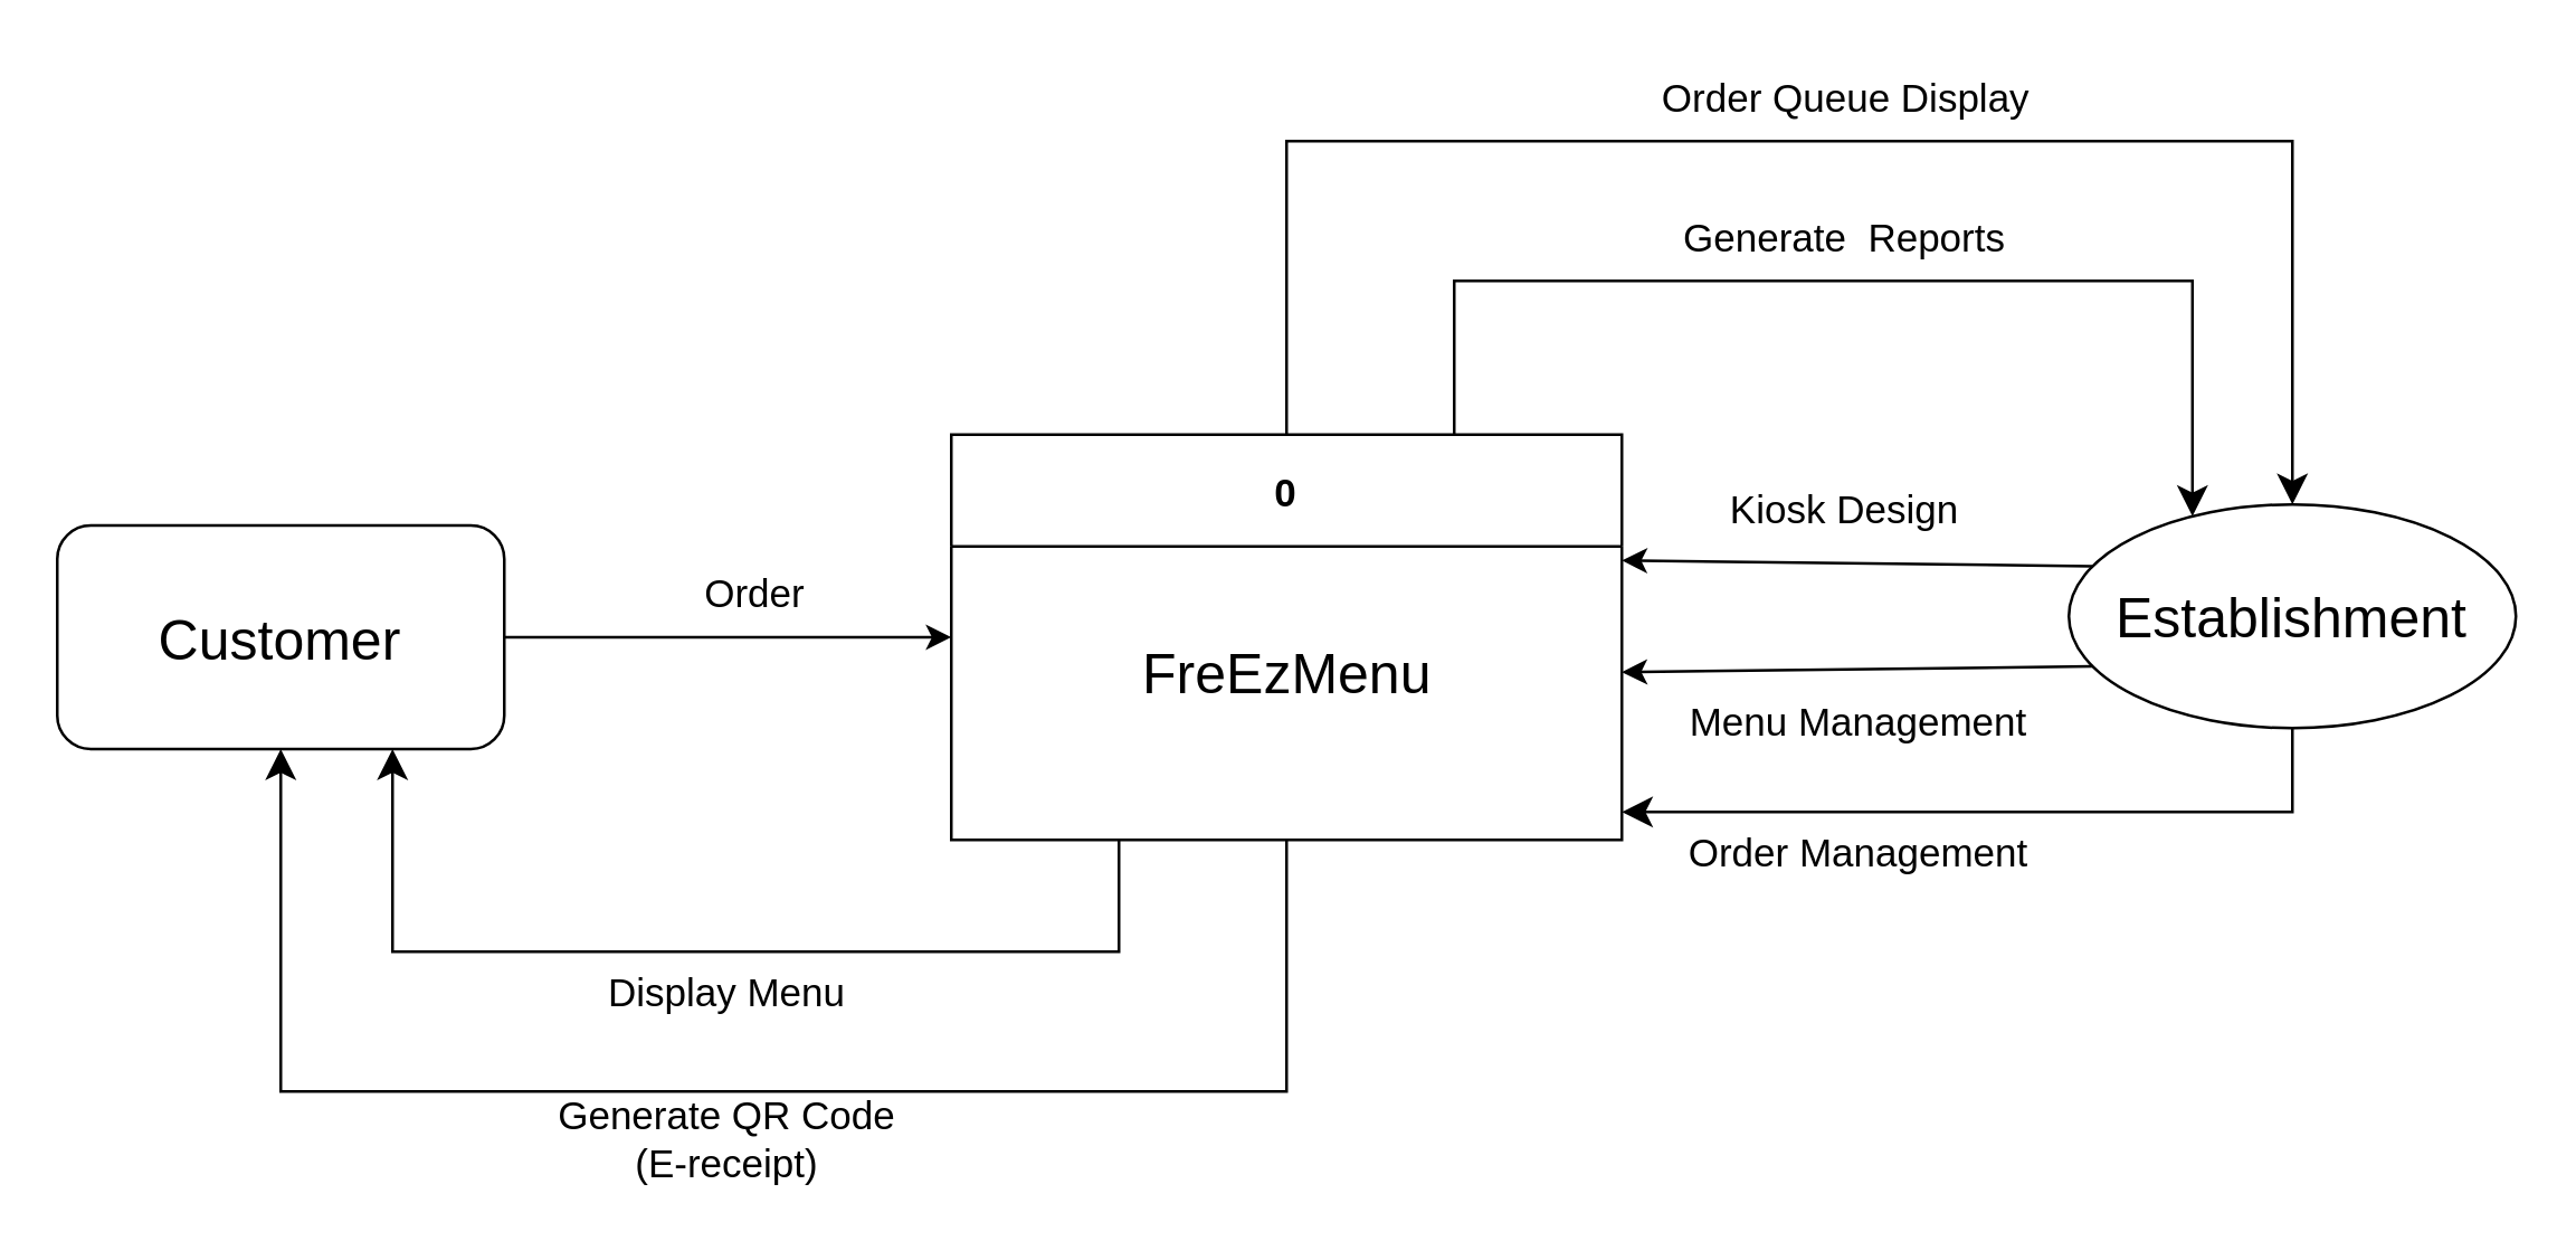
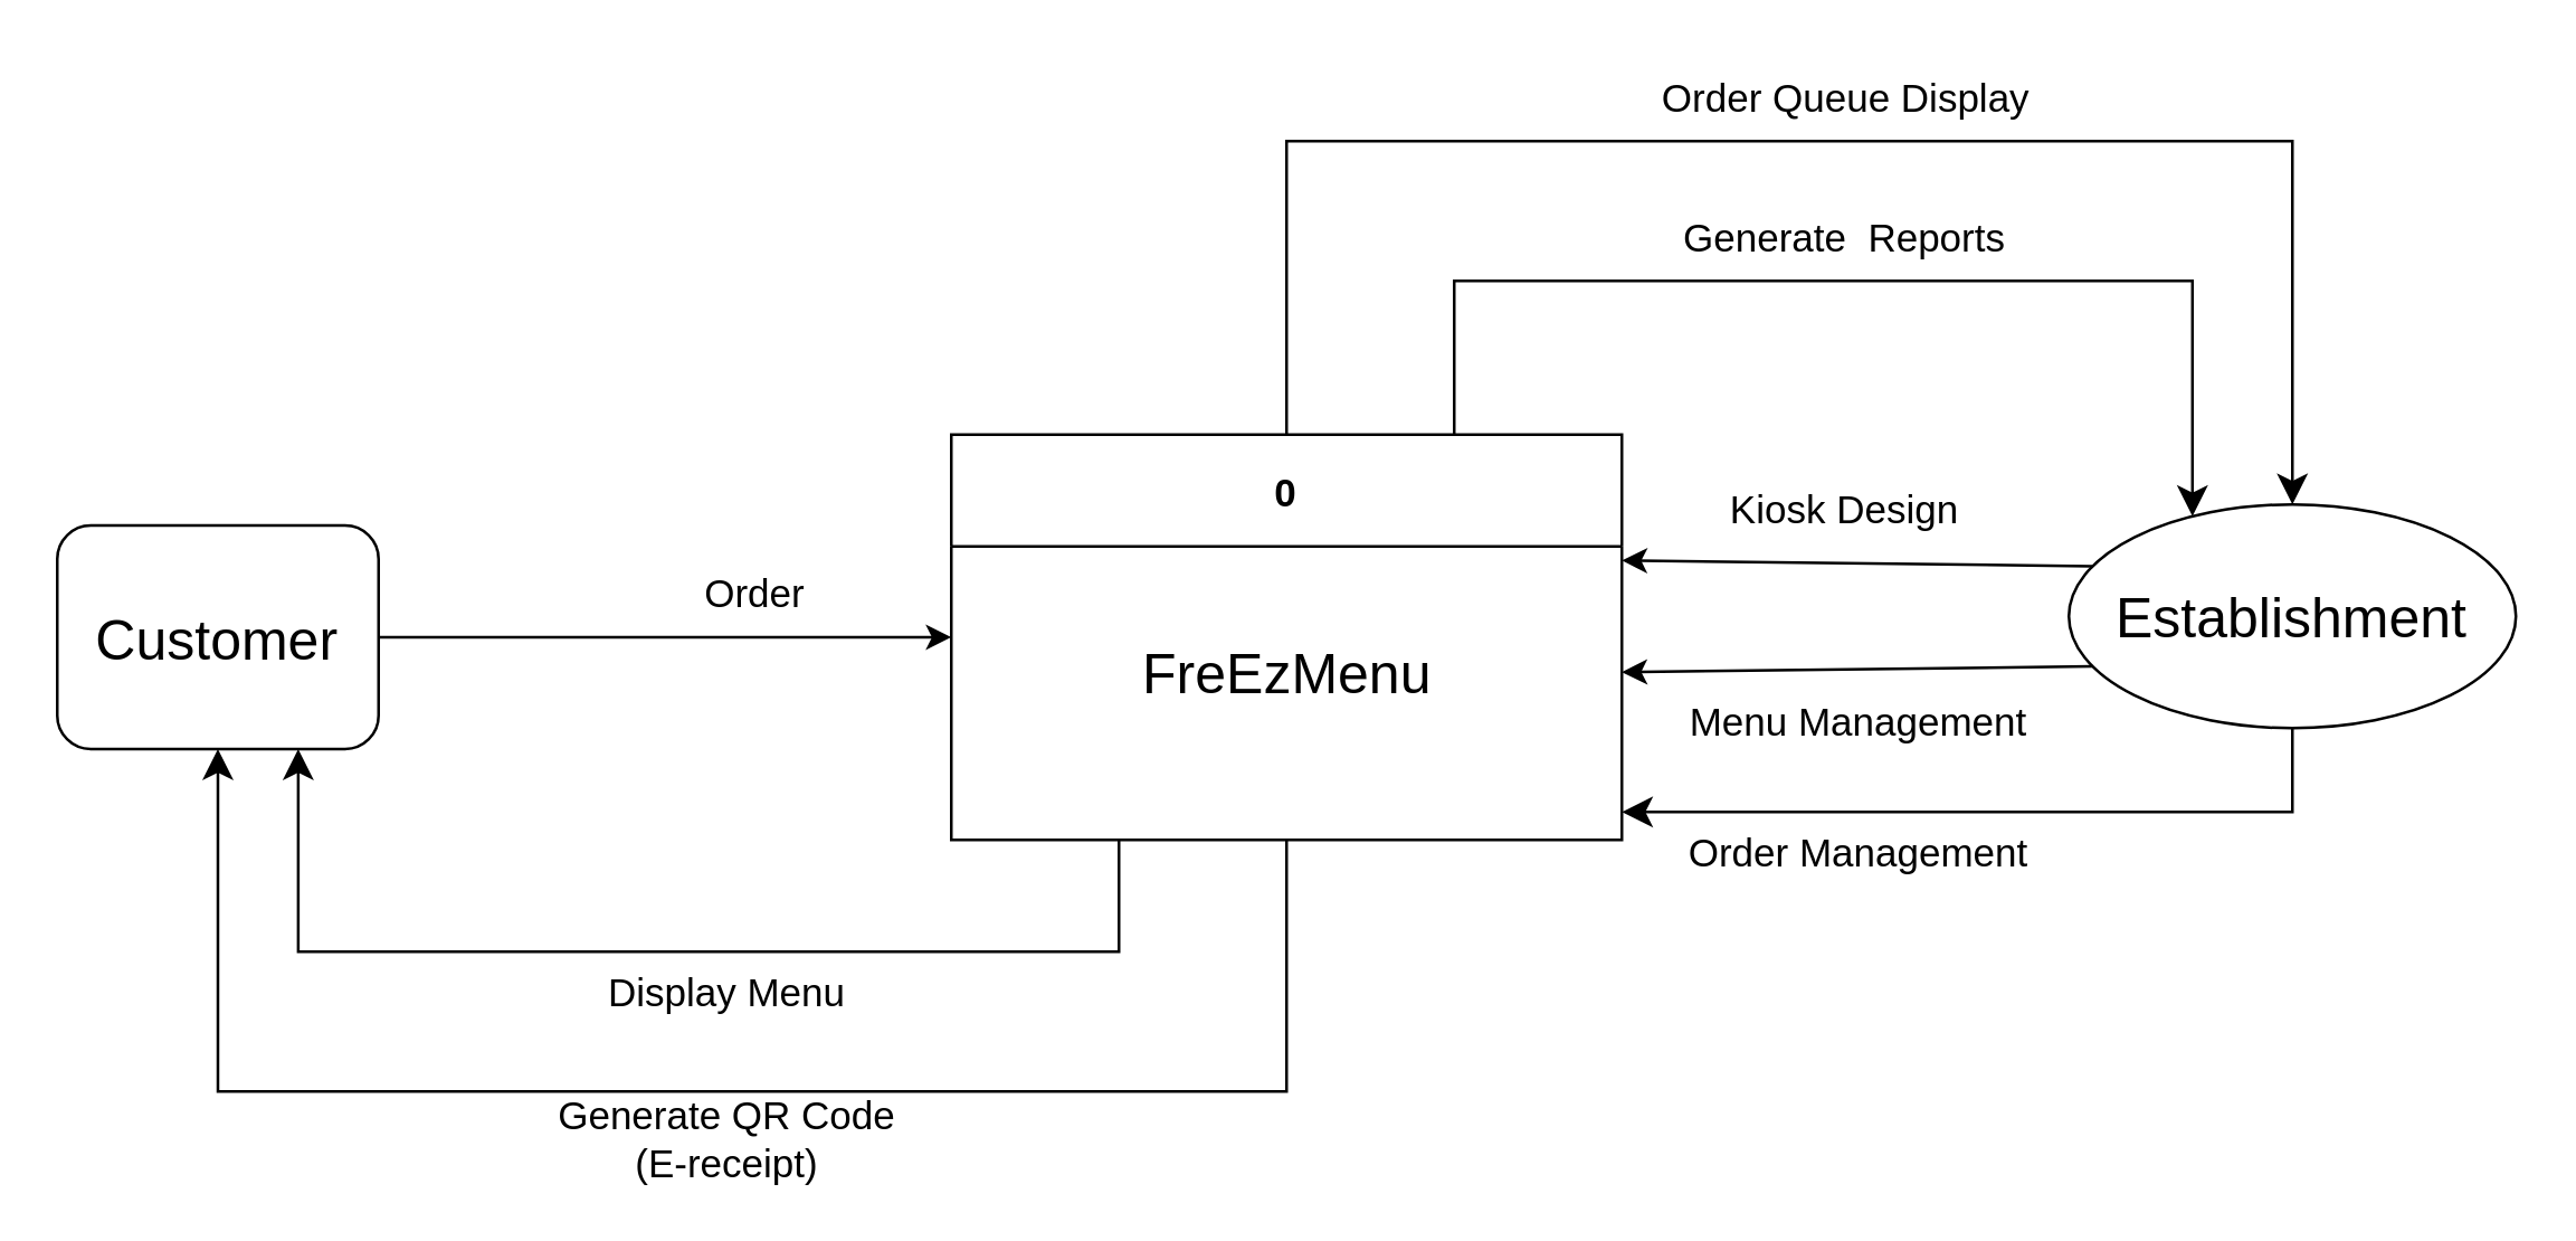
- <mxCell id="4" value="Customer" style="rounded=1;whiteSpace=wrap;html=1;fontSize=20;" parent="1" vertex="1"><mxGeometry x="20" y="187.5" width="160" height="80" as="geometry" /></mxCell>
+ <mxCell id="4" value="Customer" style="rounded=1;whiteSpace=wrap;html=1;fontSize=20;" parent="1" vertex="1"><mxGeometry x="20" y="187.5" width="115" height="80" as="geometry" /></mxCell>
